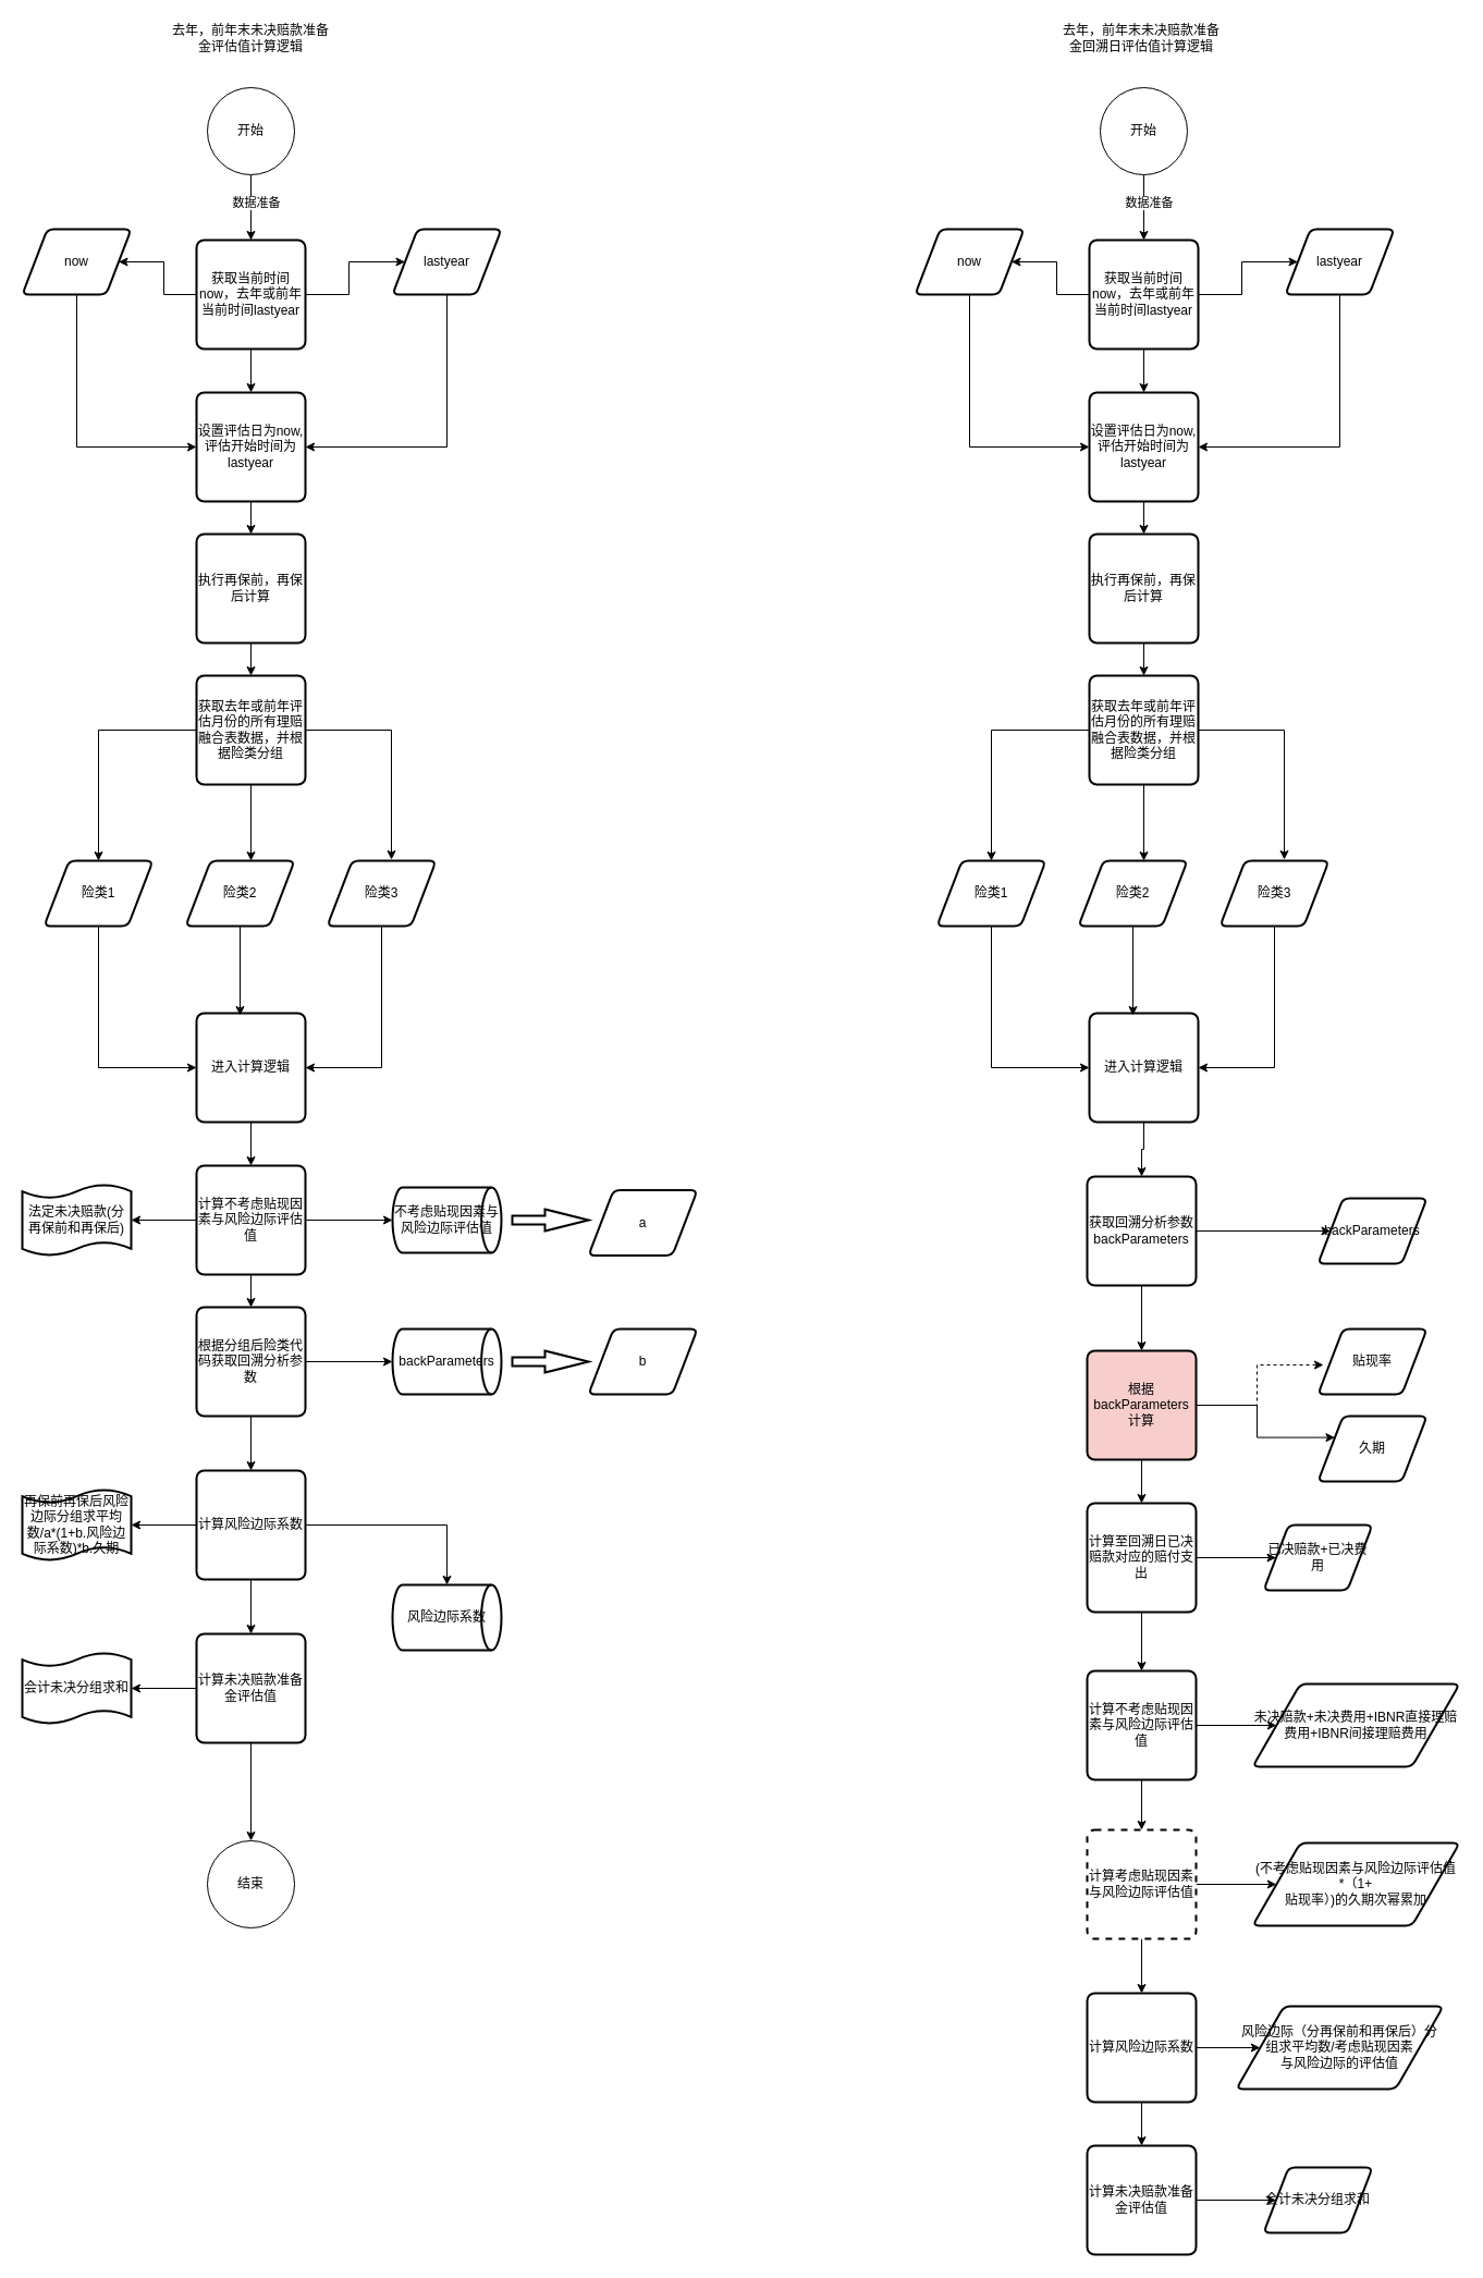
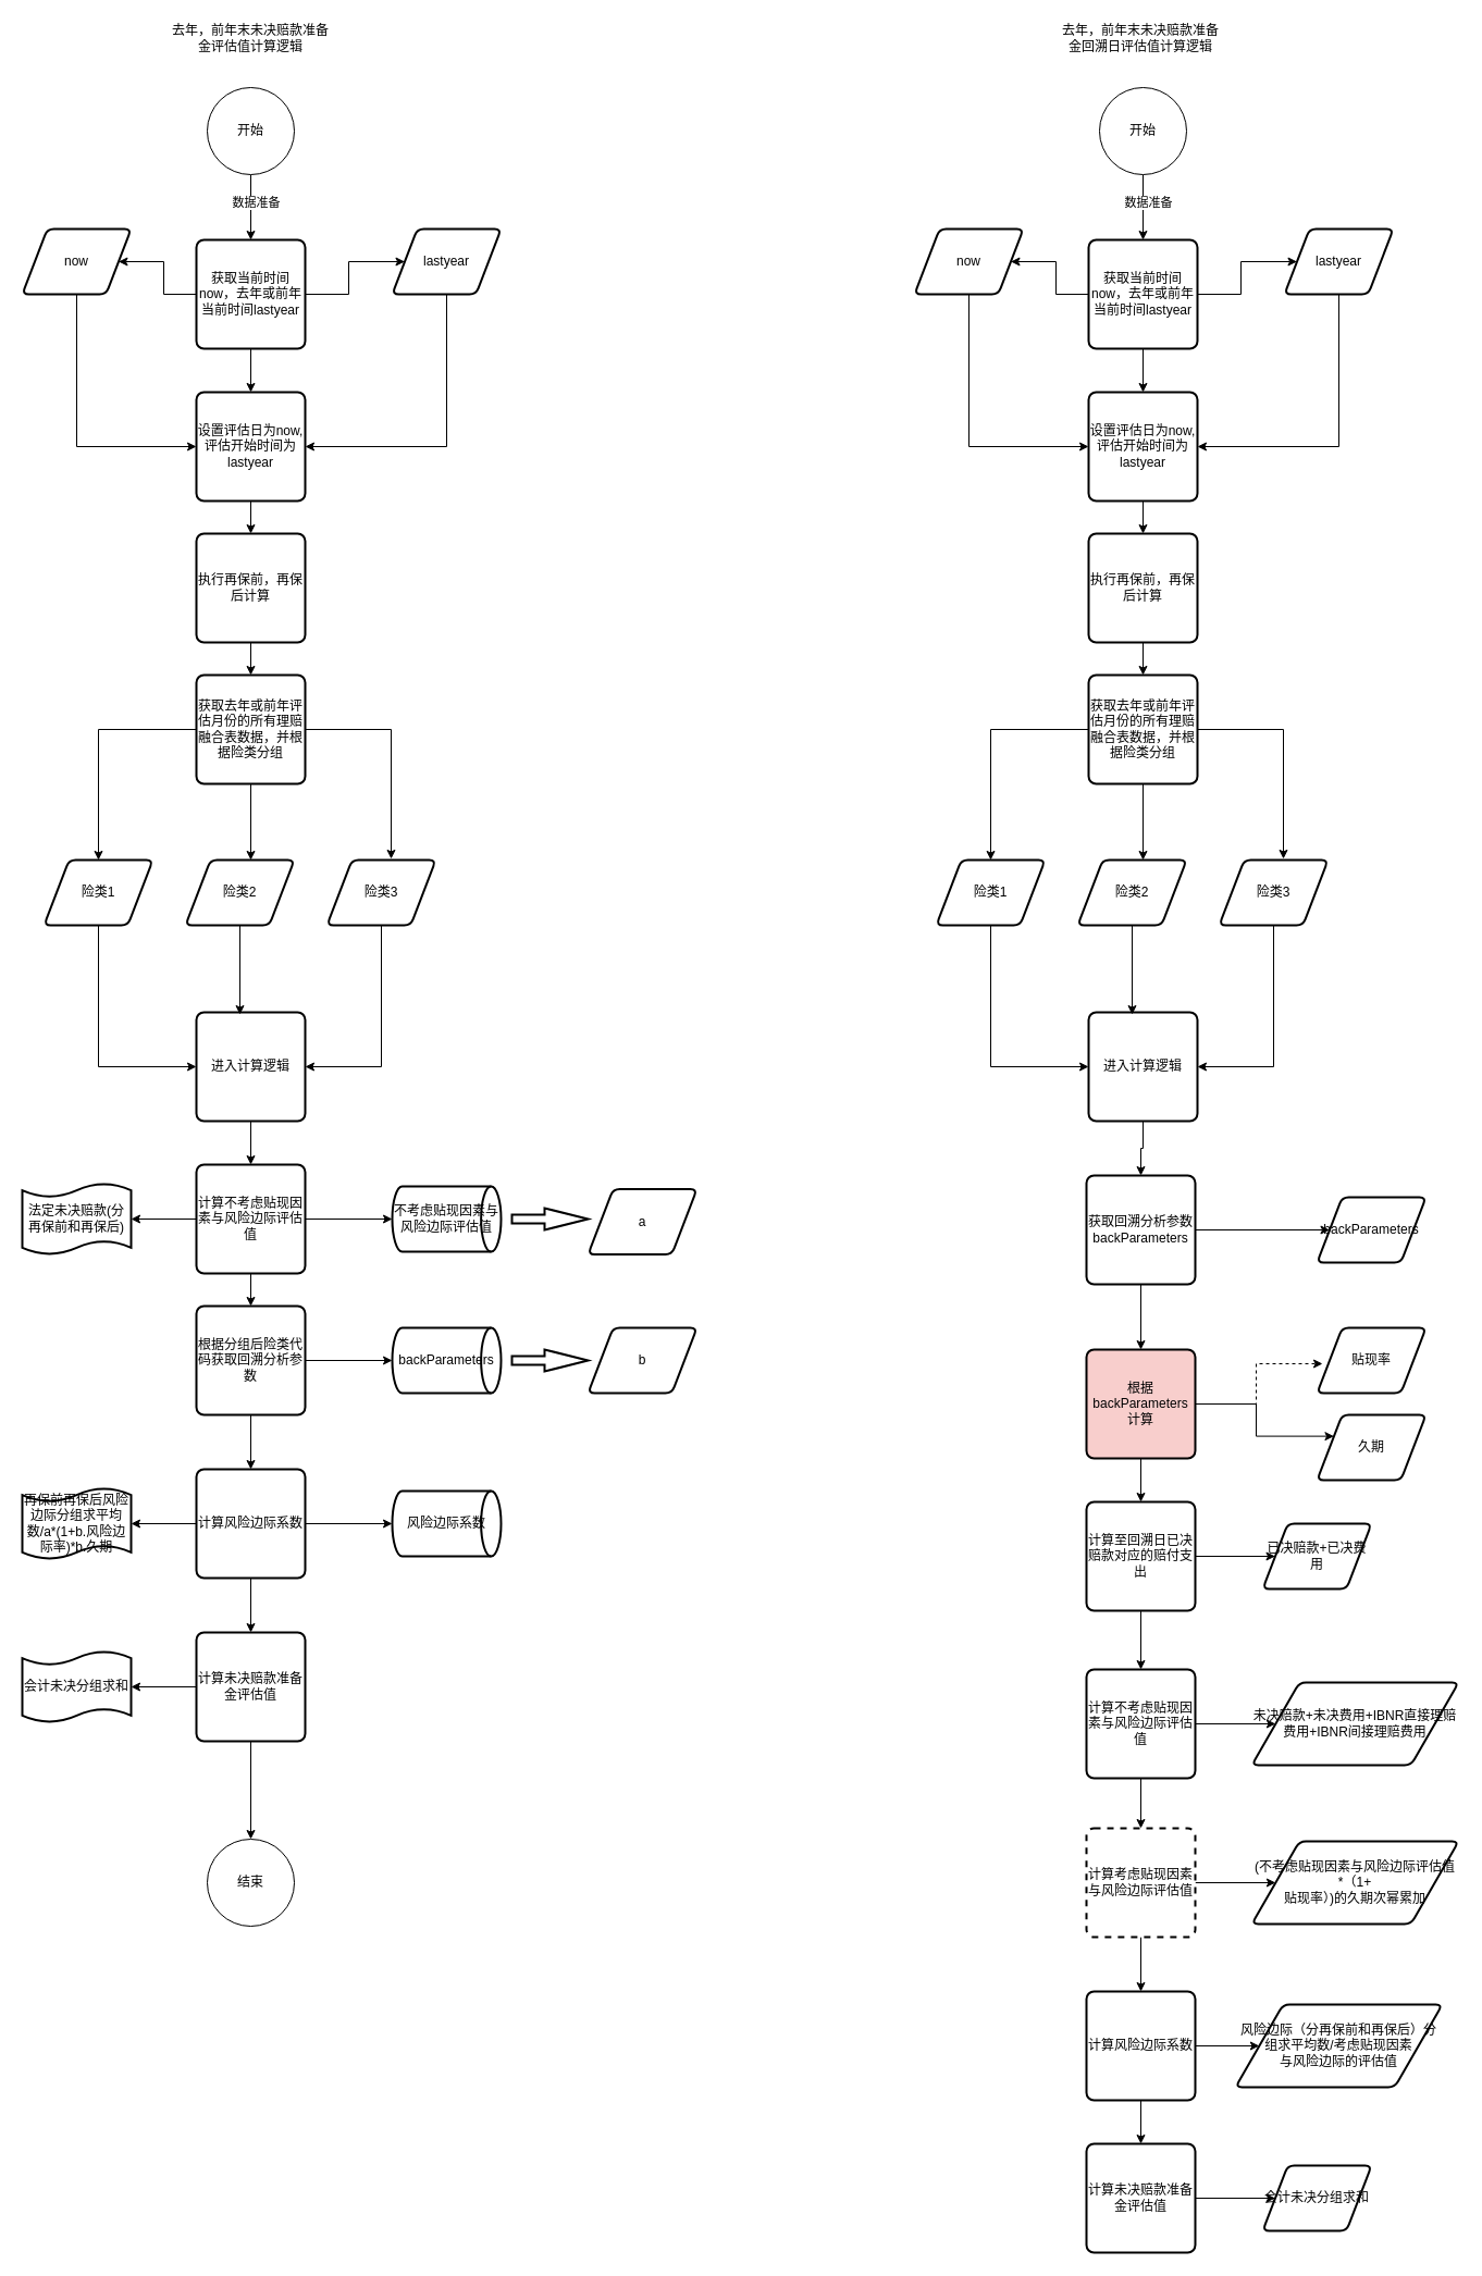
- <mxCell id="41" value="再保前再保后风险边际分组求平均数/a*(1+b.风险边际系数)*b.久期" style="shape=tape;whiteSpace=wrap;html=1;strokeWidth=2;size=0.19" vertex="1" parent="1"><mxGeometry x="20" y="1367.5" width="100" height="65" as="geometry" /></mxCell>
+ <mxCell id="41" value="再保前再保后风险边际分组求平均数/a*(1+b.风险边际率)*b.久期" style="shape=tape;whiteSpace=wrap;html=1;strokeWidth=2;size=0.19" vertex="1" parent="1"><mxGeometry x="20" y="1367.5" width="100" height="65" as="geometry" /></mxCell>
- <mxCell id="48" value="风险边际系数" style="strokeWidth=2;html=1;shape=mxgraph.flowchart.direct_data;whiteSpace=wrap;" vertex="1" parent="1"><mxGeometry x="360" y="1455" width="100" height="60" as="geometry" /></mxCell>
+ <mxCell id="48" value="风险边际系数" style="strokeWidth=2;html=1;shape=mxgraph.flowchart.direct_data;whiteSpace=wrap;" vertex="1" parent="1"><mxGeometry x="360" y="1370" width="100" height="60" as="geometry" /></mxCell>
